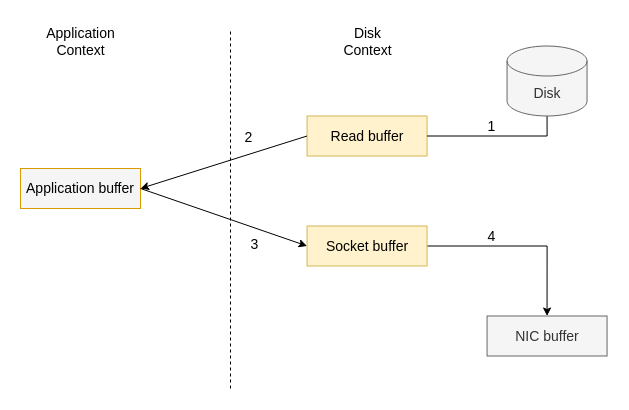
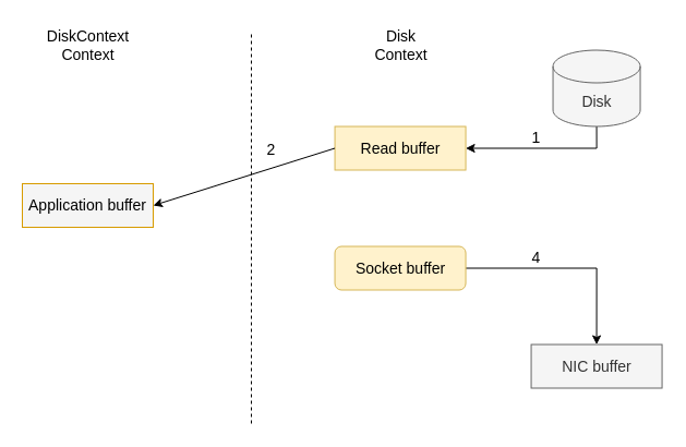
- <mxCell id="3" value="&lt;font style=&quot;font-size: 14px&quot;&gt;Application &lt;br&gt;Context&lt;/font&gt;" style="text;html=1;align=center;verticalAlign=middle;resizable=0;points=[];autosize=1;" vertex="1" parent="1"><mxGeometry x="40" y="25.5" width="80" height="30" as="geometry" /></mxCell>
+ <mxCell id="3" value="&lt;font style=&quot;font-size: 14px&quot;&gt;DiskContext &lt;br&gt;Context&lt;/font&gt;" style="text;html=1;align=center;verticalAlign=middle;resizable=0;points=[];autosize=1;" vertex="1" parent="1"><mxGeometry x="40" y="25.5" width="80" height="30" as="geometry" /></mxCell>
- <mxCell id="14" style="edgeStyle=orthogonalEdgeStyle;rounded=0;orthogonalLoop=1;jettySize=auto;html=1;exitX=0.5;exitY=1;exitDx=0;exitDy=0;exitPerimeter=0;fontSize=14;endArrow=none;" edge="1" parent="1" source="16" target="6"><mxGeometry relative="1" as="geometry" /></mxCell>
+ <mxCell id="14" style="edgeStyle=orthogonalEdgeStyle;rounded=0;orthogonalLoop=1;jettySize=auto;html=1;exitX=0.5;exitY=1;exitDx=0;exitDy=0;exitPerimeter=0;fontSize=14;" edge="1" parent="1" source="16" target="6"><mxGeometry relative="1" as="geometry" /></mxCell>
- <mxCell id="12" value="" style="endArrow=classic;html=1;fontSize=14;exitX=1;exitY=0.5;exitDx=0;exitDy=0;entryX=0;entryY=0.5;entryDx=0;entryDy=0;" edge="1" parent="1" source="5" target="9"><mxGeometry width="50" height="50" relative="1" as="geometry"><mxPoint x="270" y="348" as="sourcePoint" /><mxPoint x="320" y="298" as="targetPoint" /></mxGeometry></mxCell>
- <mxCell id="13" value="&lt;div style=&quot;font-size: 14px&quot;&gt;&lt;font style=&quot;font-size: 14px&quot;&gt;3&lt;/font&gt;&lt;/div&gt;&lt;div style=&quot;font-size: 14px&quot;&gt;&lt;font style=&quot;font-size: 14px&quot;&gt;&lt;br&gt;&lt;/font&gt;&lt;/div&gt;" style="edgeLabel;html=1;align=center;verticalAlign=middle;resizable=0;points=[];fontSize=12;" vertex="1" connectable="0" parent="12"><mxGeometry x="0.21" y="-3" relative="1" as="geometry"><mxPoint x="13.11" y="26" as="offset" /></mxGeometry></mxCell>
- <mxCell id="9" value="Socket buffer" style="rounded=0;whiteSpace=wrap;html=1;fontSize=14;fillColor=#fff2cc;strokeColor=#d6b656;" vertex="1" parent="1"><mxGeometry x="306.56" y="225.5" width="120" height="40" as="geometry" /></mxCell>
+ <mxCell id="9" value="Socket buffer" style="whiteSpace=wrap;html=1;fontSize=14;fillColor=#fff2cc;strokeColor=#d6b656;rounded=1;" vertex="1" parent="1"><mxGeometry x="306.56" y="225.5" width="120" height="40" as="geometry" /></mxCell>
